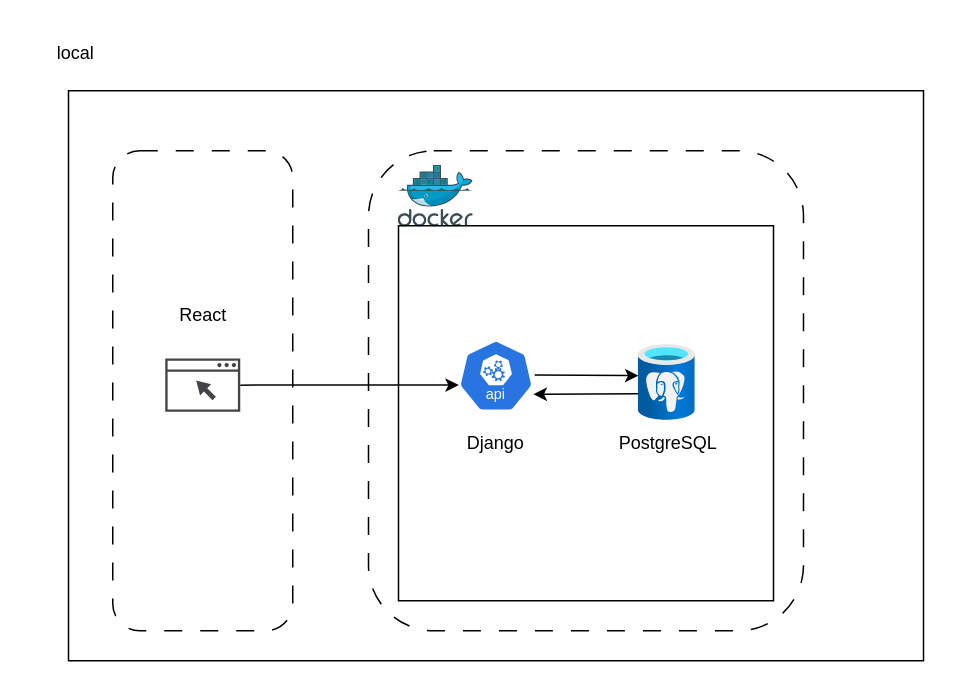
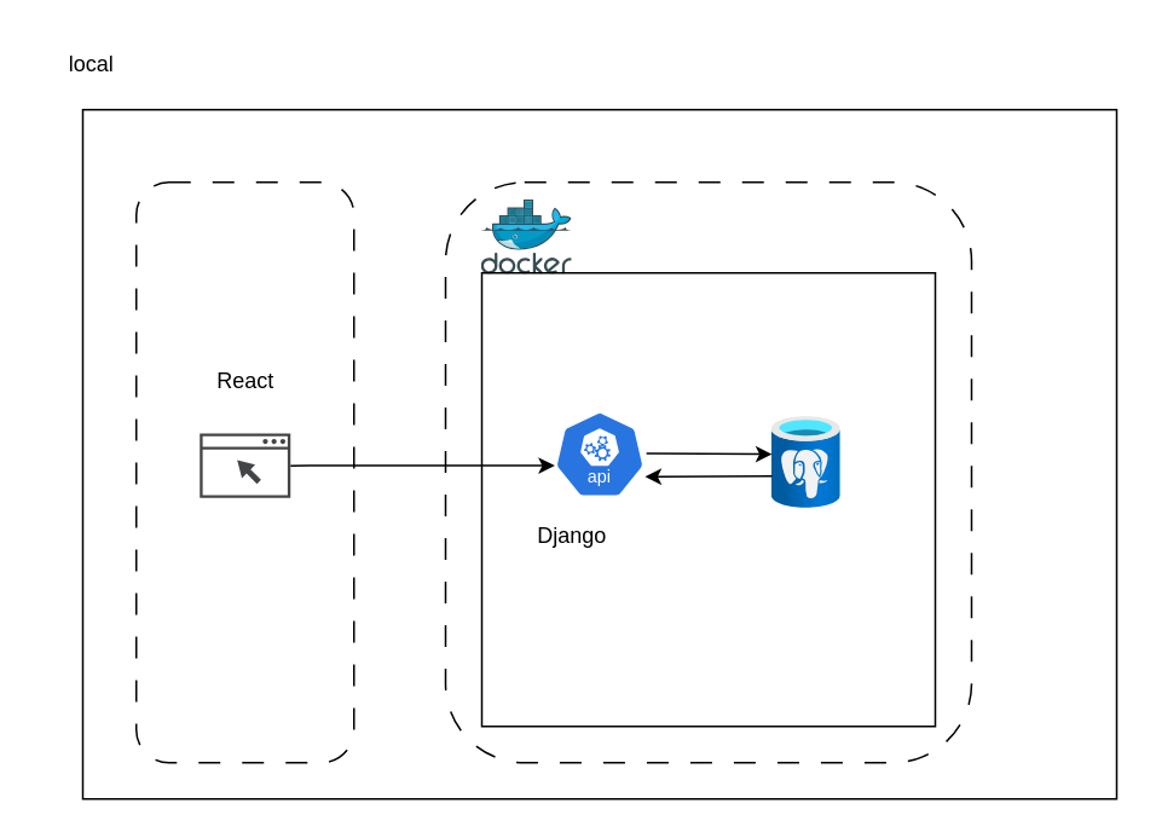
- <mxCell id="13" value="Django" style="text;strokeColor=none;align=center;fillColor=none;html=1;verticalAlign=middle;whiteSpace=wrap;rounded=0;" parent="1" vertex="1"><mxGeometry x="300" y="280" width="60" height="30" as="geometry" /></mxCell>
+ <mxCell id="13" value="Django" style="text;strokeColor=none;align=center;fillColor=none;html=1;verticalAlign=middle;whiteSpace=wrap;rounded=0;" parent="1" vertex="1"><mxGeometry x="285" y="280" width="60" height="30" as="geometry" /></mxCell>
- <mxCell id="14" value="PostgreSQL" style="text;strokeColor=none;align=center;fillColor=none;html=1;verticalAlign=middle;whiteSpace=wrap;rounded=0;" parent="1" vertex="1"><mxGeometry x="415" y="280" width="60" height="30" as="geometry" /></mxCell>
